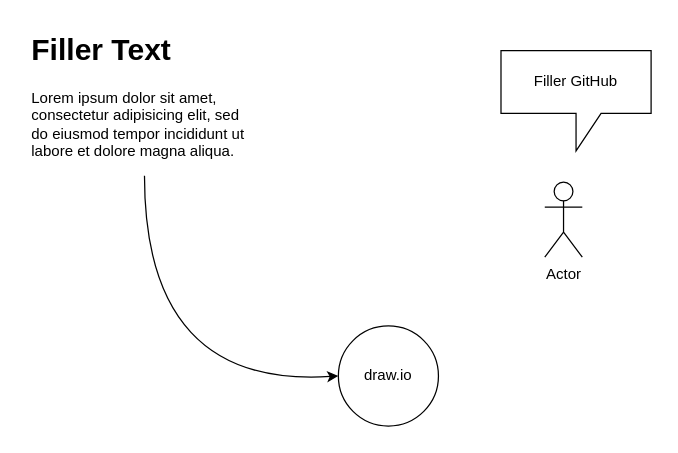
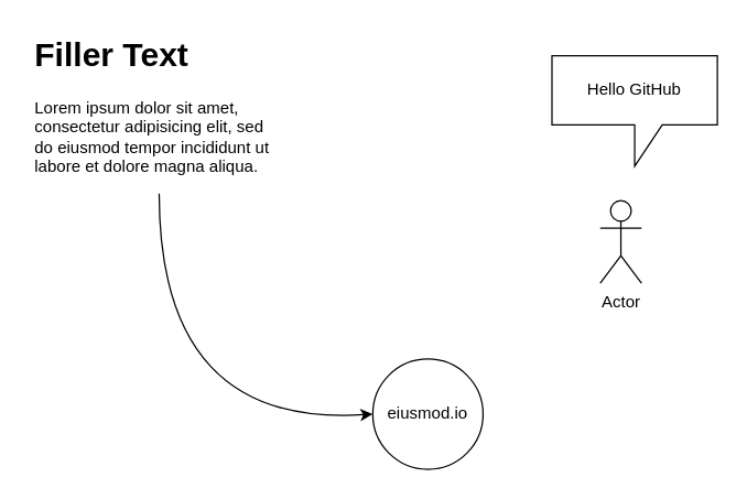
- <mxCell id="6" value="Filler GitHub" style="shape=callout;whiteSpace=wrap;html=1;perimeter=calloutPerimeter;" vertex="1" parent="1"><mxGeometry x="400" y="40" width="120" height="80" as="geometry" /></mxCell>
+ <mxCell id="6" value="Hello GitHub" style="shape=callout;whiteSpace=wrap;html=1;perimeter=calloutPerimeter;" vertex="1" parent="1"><mxGeometry x="400" y="40" width="120" height="80" as="geometry" /></mxCell>
- <mxCell id="3" value="draw.io" style="ellipse;whiteSpace=wrap;html=1;aspect=fixed;" parent="1" vertex="1"><mxGeometry x="270" y="260" width="80" height="80" as="geometry" /></mxCell>
+ <mxCell id="3" value="eiusmod.io" style="ellipse;whiteSpace=wrap;html=1;aspect=fixed;" parent="1" vertex="1"><mxGeometry x="270" y="260" width="80" height="80" as="geometry" /></mxCell>
